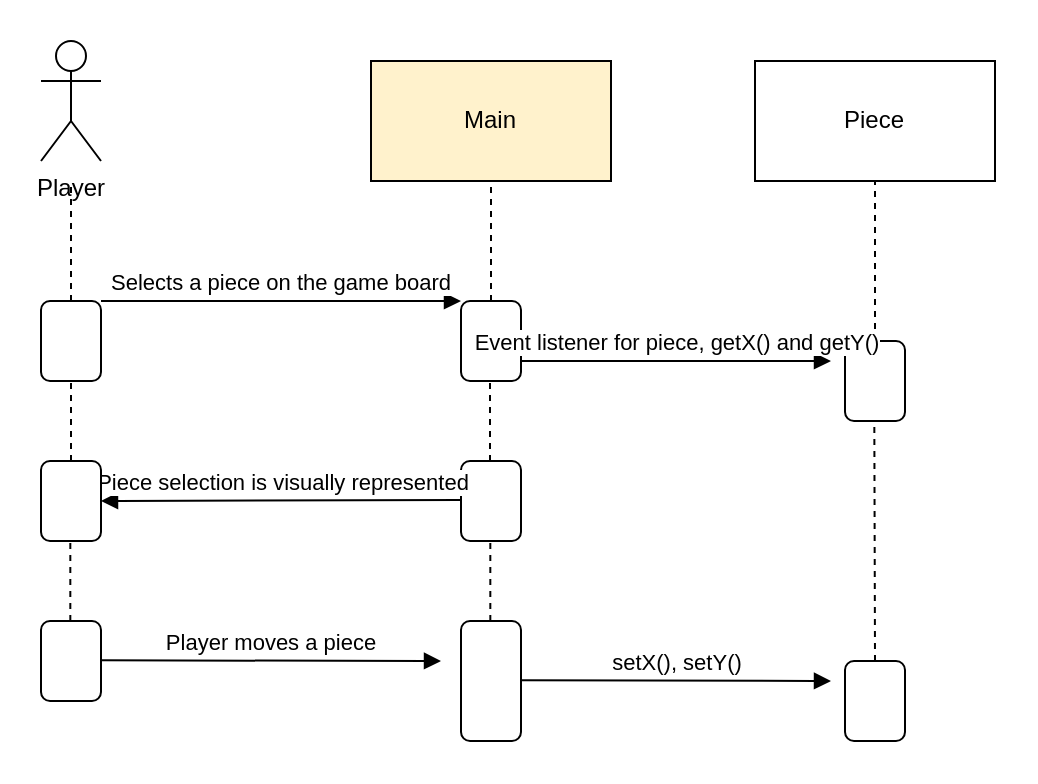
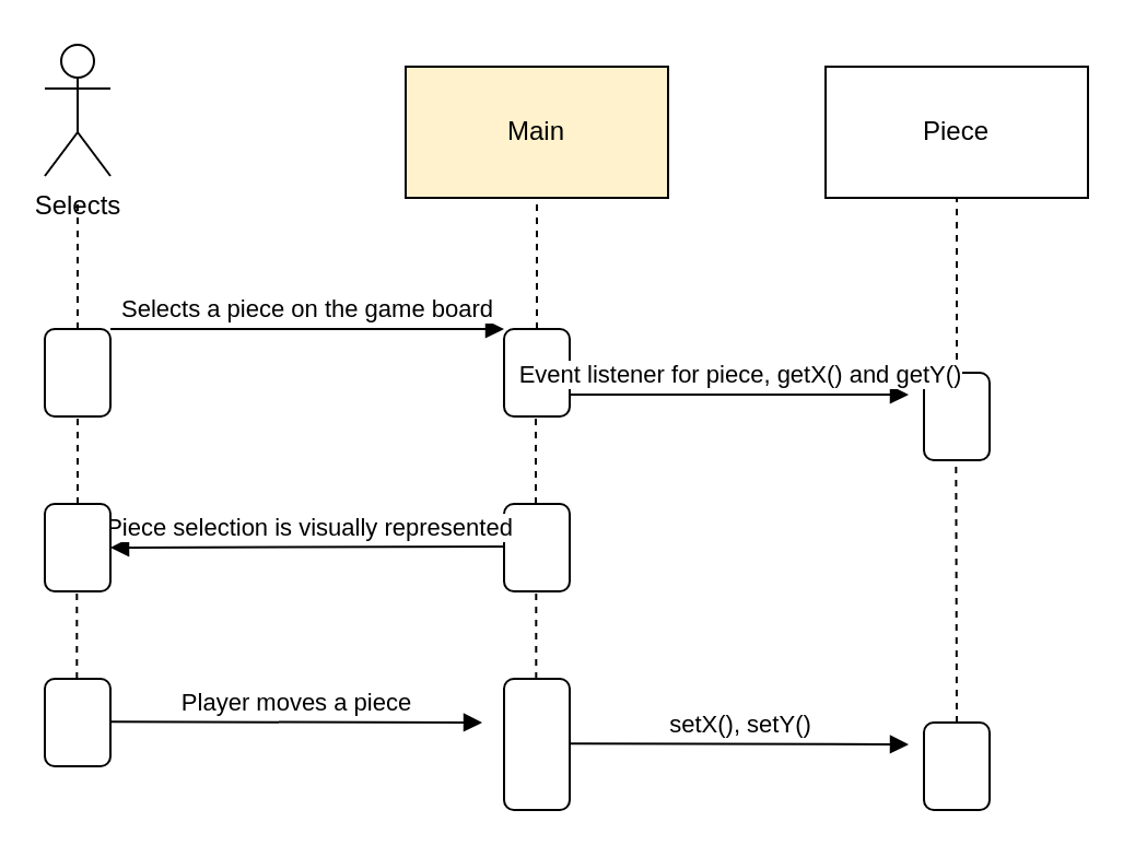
- <mxCell id="7" value="Player" style="shape=umlActor;verticalLabelPosition=bottom;verticalAlign=top;html=1;" vertex="1" parent="1"><mxGeometry x="20" y="20" width="30" height="60" as="geometry" /></mxCell>
+ <mxCell id="7" value="Selects" style="shape=umlActor;verticalLabelPosition=bottom;verticalAlign=top;html=1;" vertex="1" parent="1"><mxGeometry x="20" y="20" width="30" height="60" as="geometry" /></mxCell>
